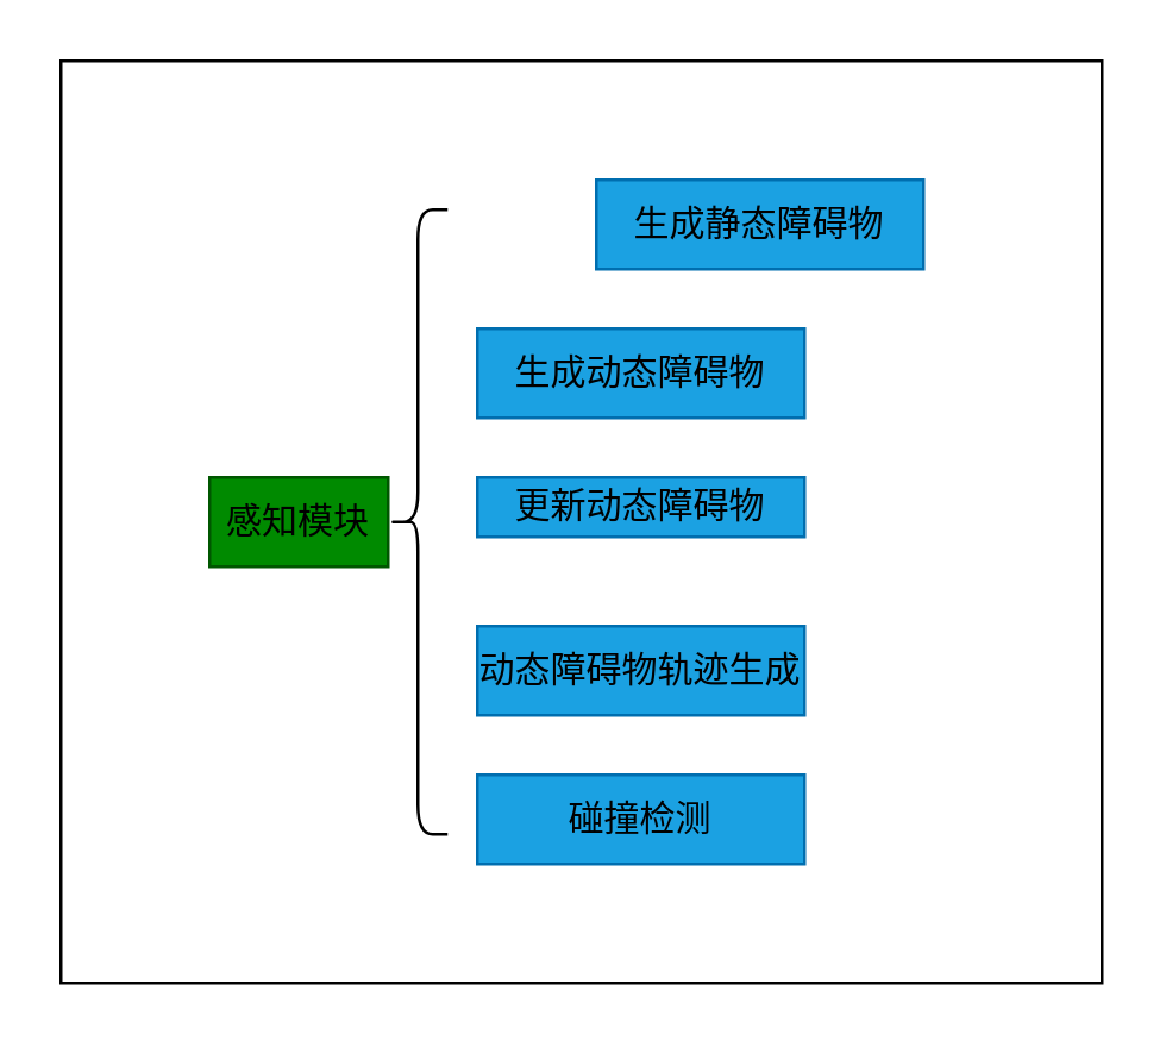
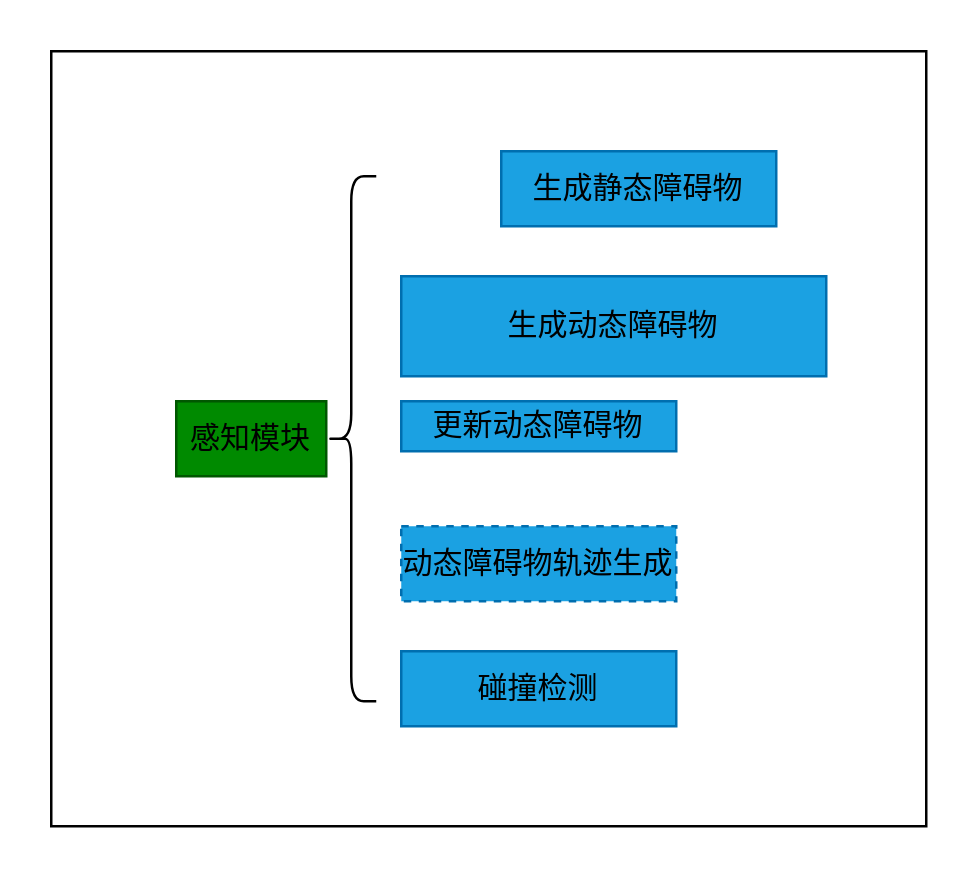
- <mxCell id="4" value="&lt;font color=&quot;#000000&quot;&gt;生成动态障碍物&lt;/font&gt;" style="rounded=0;whiteSpace=wrap;html=1;fillColor=#1ba1e2;strokeColor=#006EAF;fontColor=#ffffff;" parent="1" vertex="1"><mxGeometry x="160" y="110" width="110" height="30" as="geometry" /></mxCell>
+ <mxCell id="4" value="&lt;font color=&quot;#000000&quot;&gt;生成动态障碍物&lt;/font&gt;" style="rounded=0;whiteSpace=wrap;html=1;fillColor=#1ba1e2;strokeColor=#006EAF;fontColor=#ffffff;" parent="1" vertex="1"><mxGeometry x="160" y="110" width="170" height="40" as="geometry" /></mxCell>
- <mxCell id="6" value="&lt;font color=&quot;#000000&quot;&gt;动态障碍物轨迹生成&lt;/font&gt;" style="rounded=0;whiteSpace=wrap;html=1;fillColor=#1ba1e2;strokeColor=#006EAF;fontColor=#ffffff;" parent="1" vertex="1"><mxGeometry x="160" y="210" width="110" height="30" as="geometry" /></mxCell>
+ <mxCell id="6" value="&lt;font color=&quot;#000000&quot;&gt;动态障碍物轨迹生成&lt;/font&gt;" style="rounded=0;whiteSpace=wrap;html=1;fillColor=#1ba1e2;strokeColor=#006EAF;fontColor=#ffffff;dashed=1;" parent="1" vertex="1"><mxGeometry x="160" y="210" width="110" height="30" as="geometry" /></mxCell>
